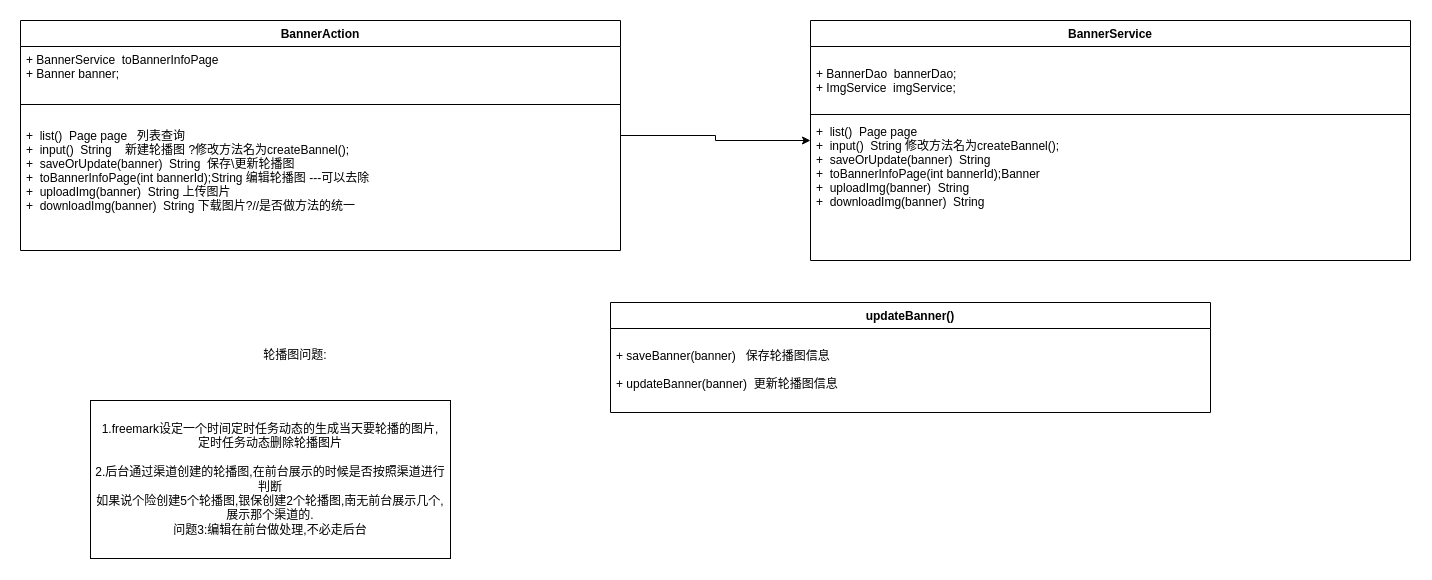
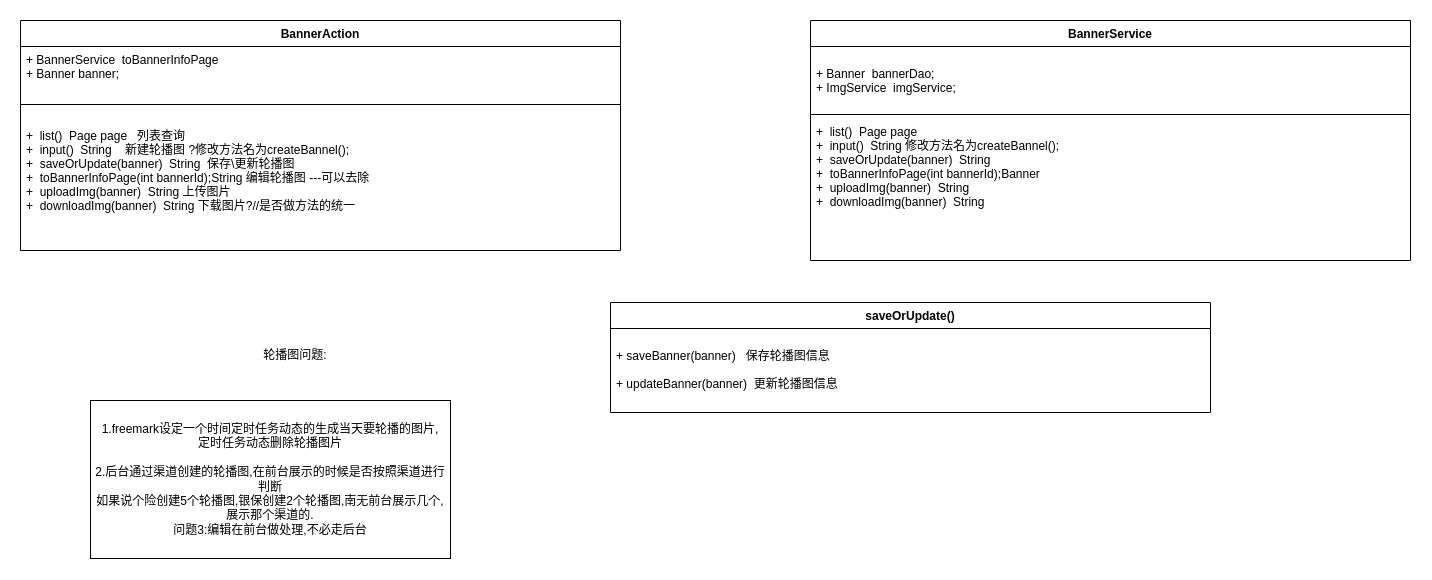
- <mxCell id="8" value="&#10;+ BannerDao  bannerDao;&#10;+ ImgService  imgService;&#10; &#10;" style="text;strokeColor=none;fillColor=none;align=left;verticalAlign=top;spacingLeft=4;spacingRight=4;overflow=hidden;rotatable=0;points=[[0,0.5],[1,0.5]];portConstraint=eastwest;" parent="7" vertex="1"><mxGeometry y="26" width="600" height="64" as="geometry" /></mxCell>
+ <mxCell id="8" value="&#10;+ Banner  bannerDao;&#10;+ ImgService  imgService;&#10; &#10;" style="text;strokeColor=none;fillColor=none;align=left;verticalAlign=top;spacingLeft=4;spacingRight=4;overflow=hidden;rotatable=0;points=[[0,0.5],[1,0.5]];portConstraint=eastwest;" parent="7" vertex="1"><mxGeometry y="26" width="600" height="64" as="geometry" /></mxCell>
- <mxCell id="2" value="" style="edgeStyle=orthogonalEdgeStyle;rounded=0;orthogonalLoop=1;jettySize=auto;html=1;" parent="1" source="3" target="7" edge="1"><mxGeometry relative="1" as="geometry" /></mxCell>
- <mxCell id="11" value="updateBanner()" style="swimlane;fontStyle=1;align=center;verticalAlign=top;childLayout=stackLayout;horizontal=1;startSize=26;horizontalStack=0;resizeParent=1;resizeParentMax=0;resizeLast=0;collapsible=1;marginBottom=0;" parent="1" vertex="1"><mxGeometry x="610" y="302" width="600" height="110" as="geometry" /></mxCell>
+ <mxCell id="11" value="saveOrUpdate()" style="swimlane;fontStyle=1;align=center;verticalAlign=top;childLayout=stackLayout;horizontal=1;startSize=26;horizontalStack=0;resizeParent=1;resizeParentMax=0;resizeLast=0;collapsible=1;marginBottom=0;" parent="1" vertex="1"><mxGeometry x="610" y="302" width="600" height="110" as="geometry" /></mxCell>
